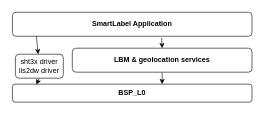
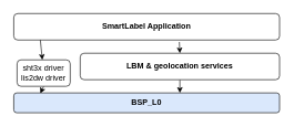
- <mxCell id="7" value="BSP_L0" style="rounded=1;whiteSpace=wrap;html=1;fontStyle=1" vertex="1" parent="1"><mxGeometry x="20" y="140" width="400" height="30" as="geometry" /></mxCell>
+ <mxCell id="7" value="BSP_L0" style="rounded=1;whiteSpace=wrap;html=1;fontStyle=1;fillColor=#dae8fc;" vertex="1" parent="1"><mxGeometry x="20" y="140" width="400" height="30" as="geometry" /></mxCell>
